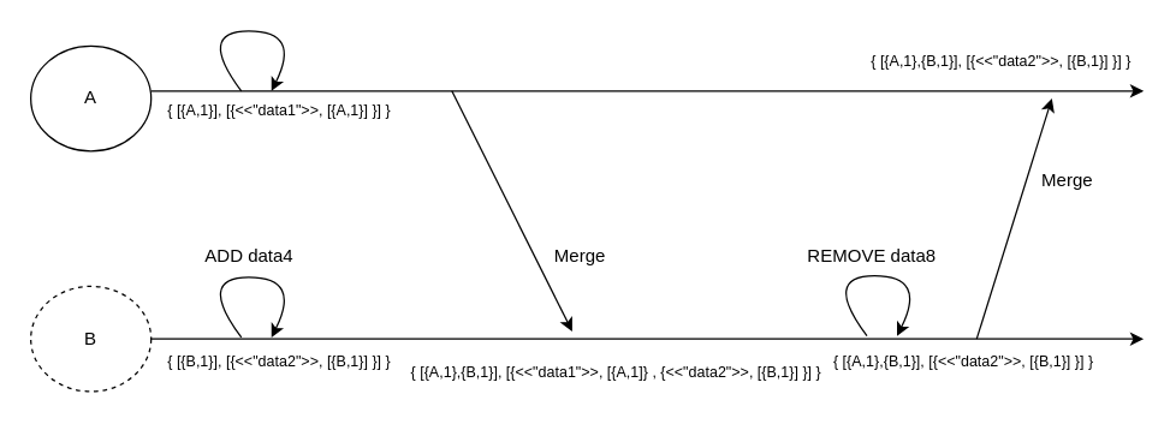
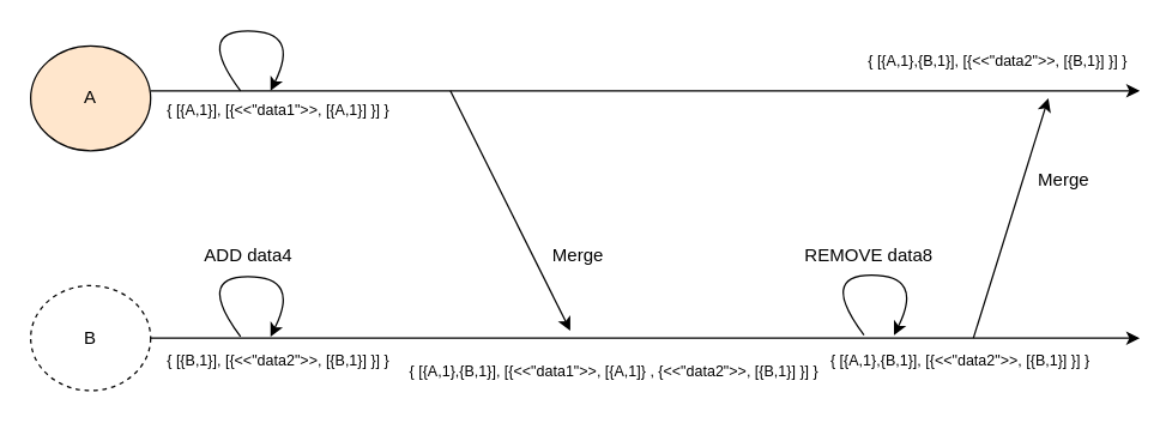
- <mxCell id="2" value="A" style="ellipse;whiteSpace=wrap;html=1;" vertex="1" parent="1"><mxGeometry x="20" y="30" width="80" height="70" as="geometry" /></mxCell>
+ <mxCell id="2" value="A" style="ellipse;whiteSpace=wrap;html=1;fillColor=#ffe6cc;" vertex="1" parent="1"><mxGeometry x="20" y="30" width="80" height="70" as="geometry" /></mxCell>
